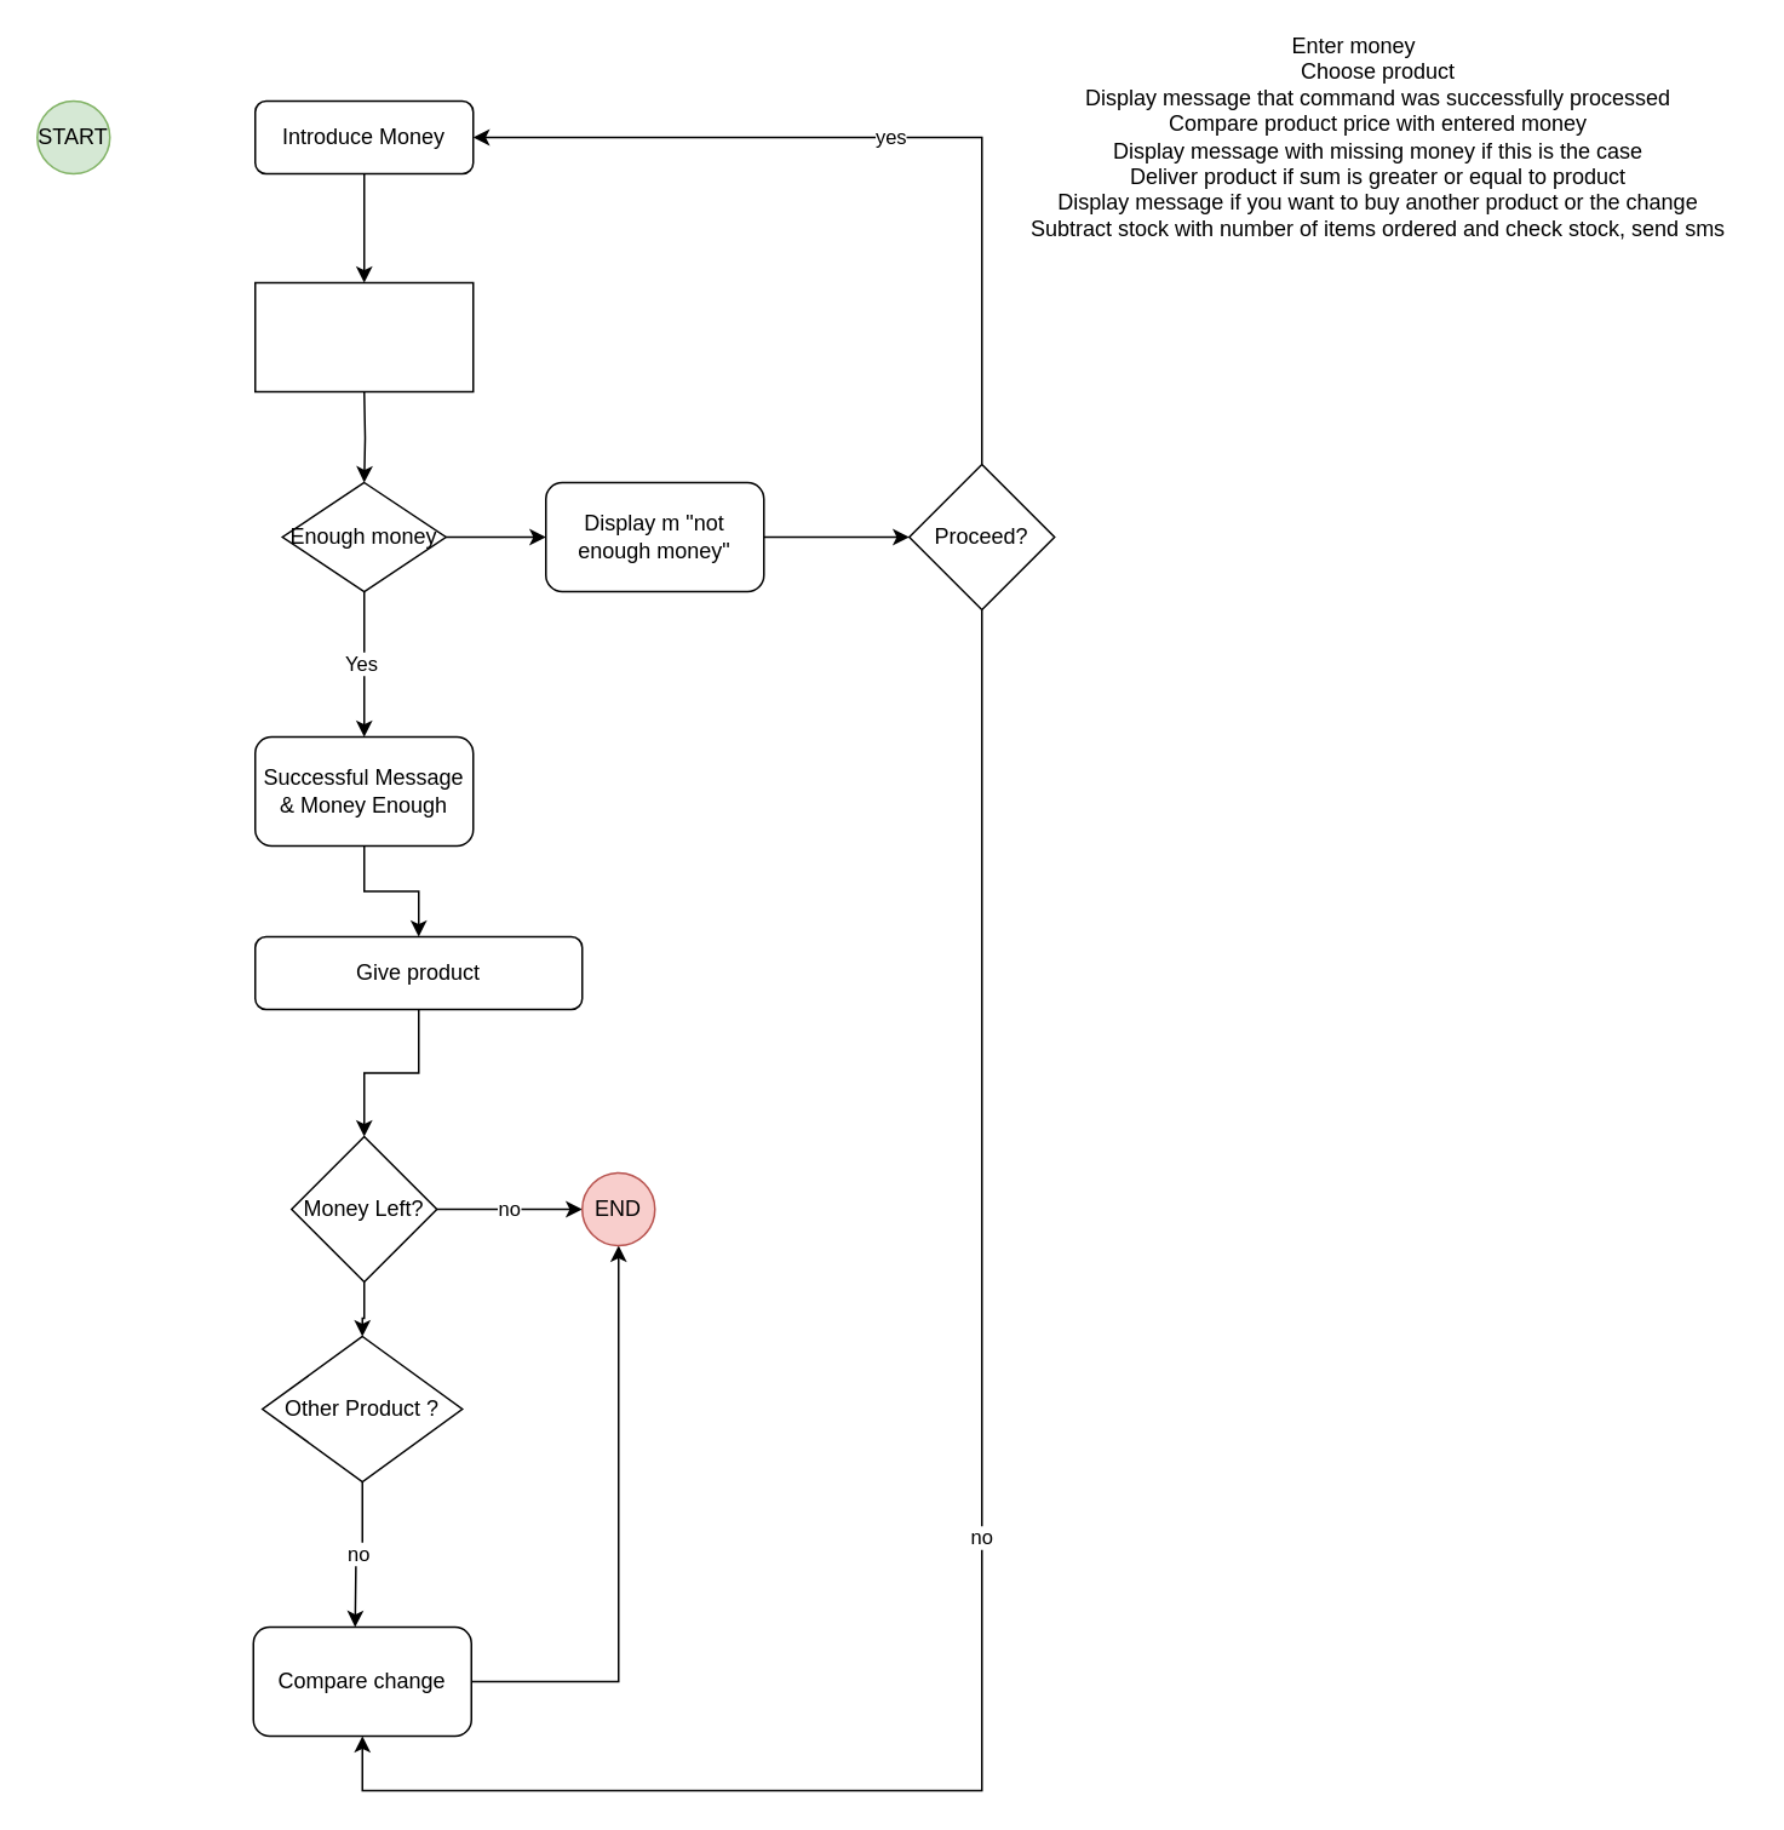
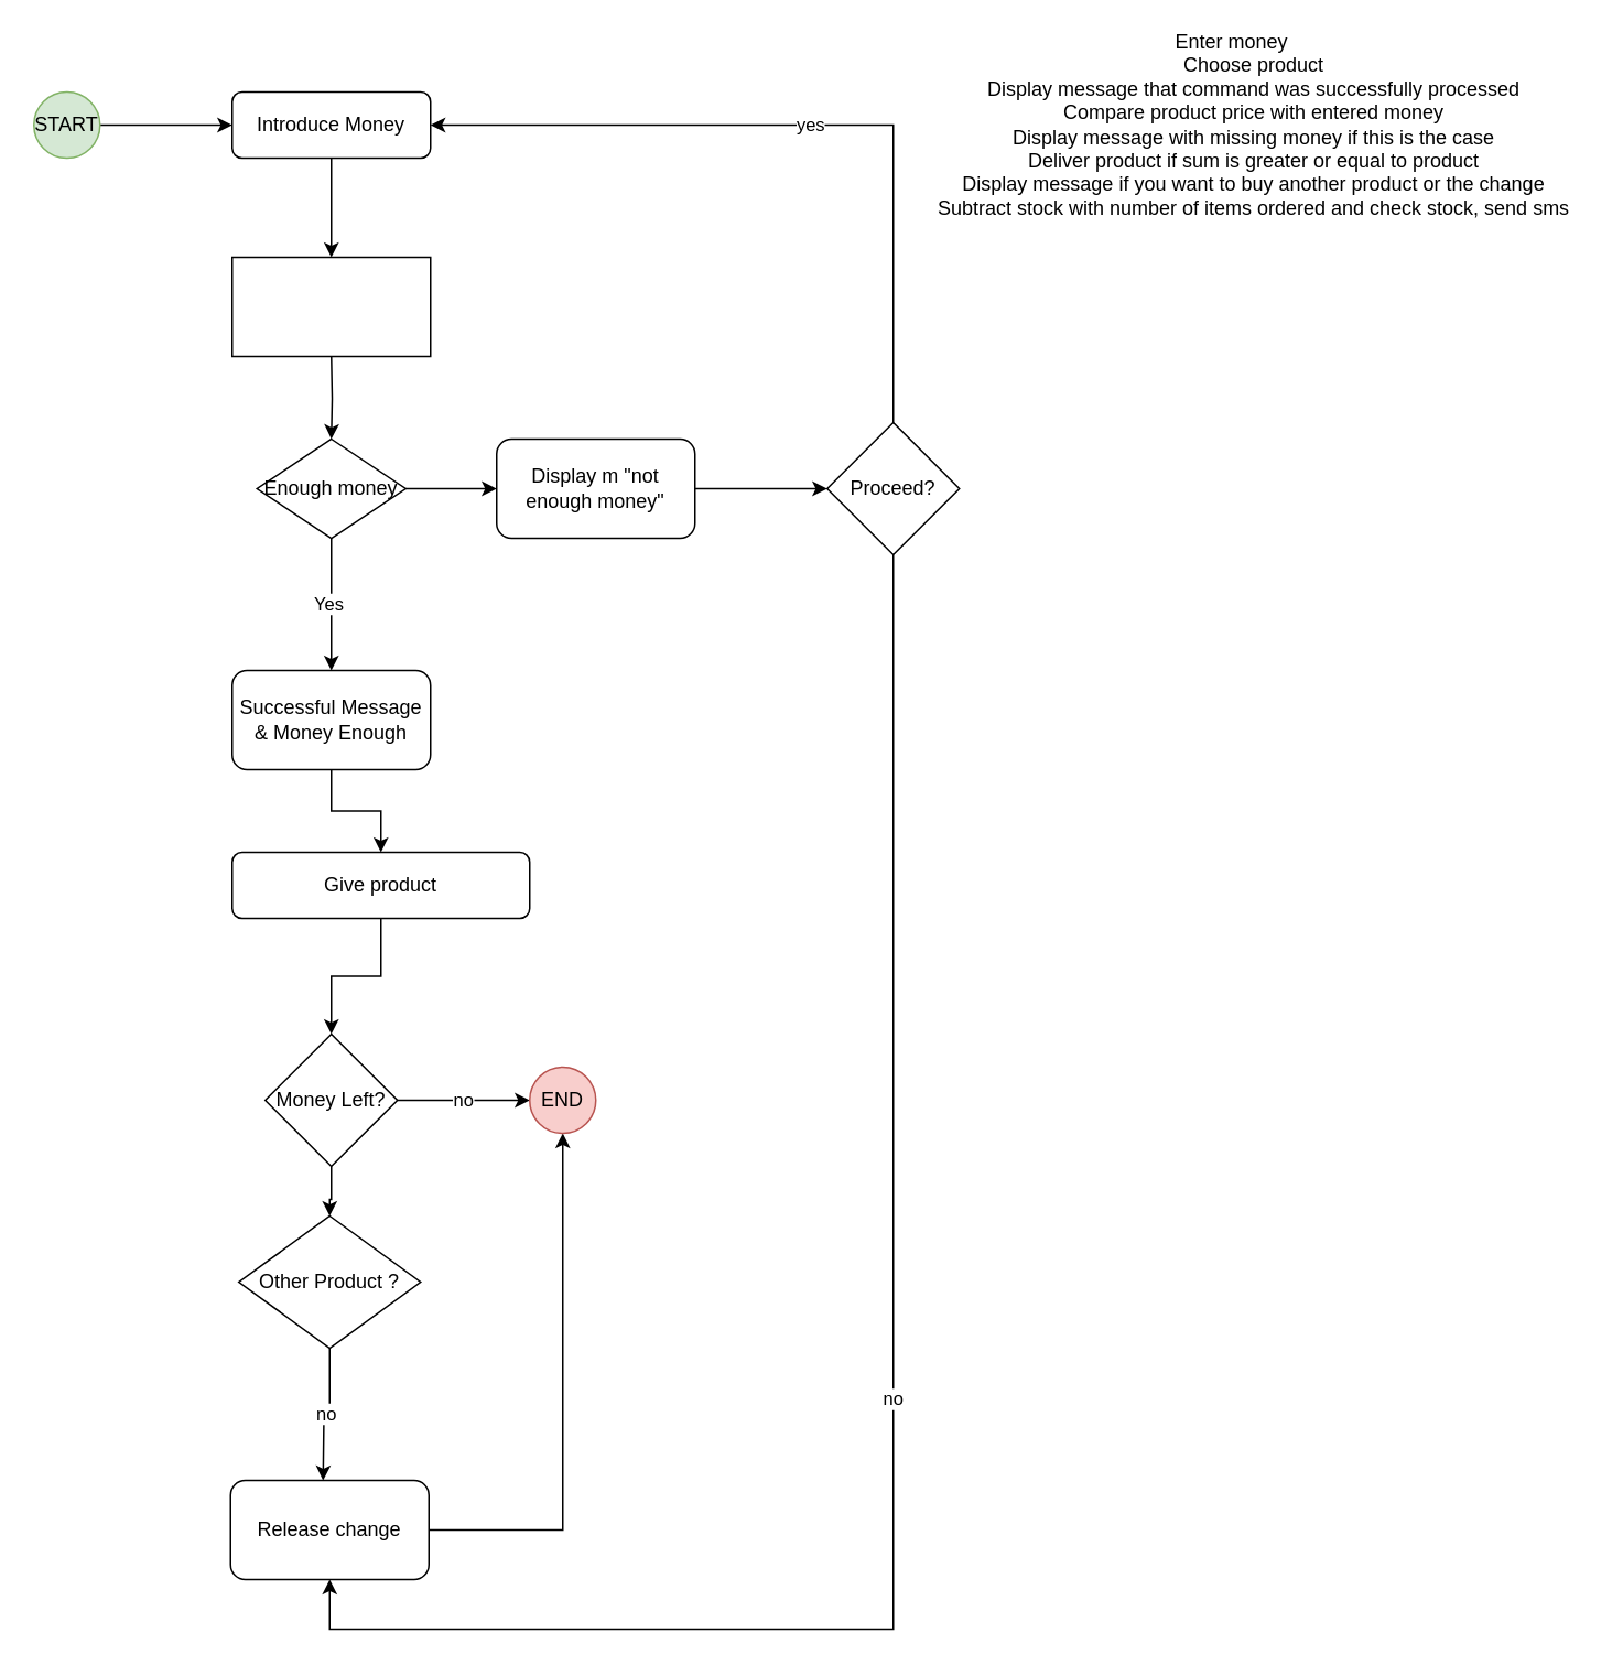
+ <mxCell id="27" value="" style="edgeStyle=orthogonalEdgeStyle;rounded=0;orthogonalLoop=1;jettySize=auto;html=1;" edge="1" parent="1" source="28" target="3"><mxGeometry relative="1" as="geometry" /></mxCell>
- <mxCell id="25" value="Compare change" style="rounded=1;whiteSpace=wrap;html=1;" vertex="1" parent="1"><mxGeometry x="139" y="895" width="120" height="60" as="geometry" /></mxCell>
+ <mxCell id="25" value="Release change" style="rounded=1;whiteSpace=wrap;html=1;" vertex="1" parent="1"><mxGeometry x="139" y="895" width="120" height="60" as="geometry" /></mxCell>
